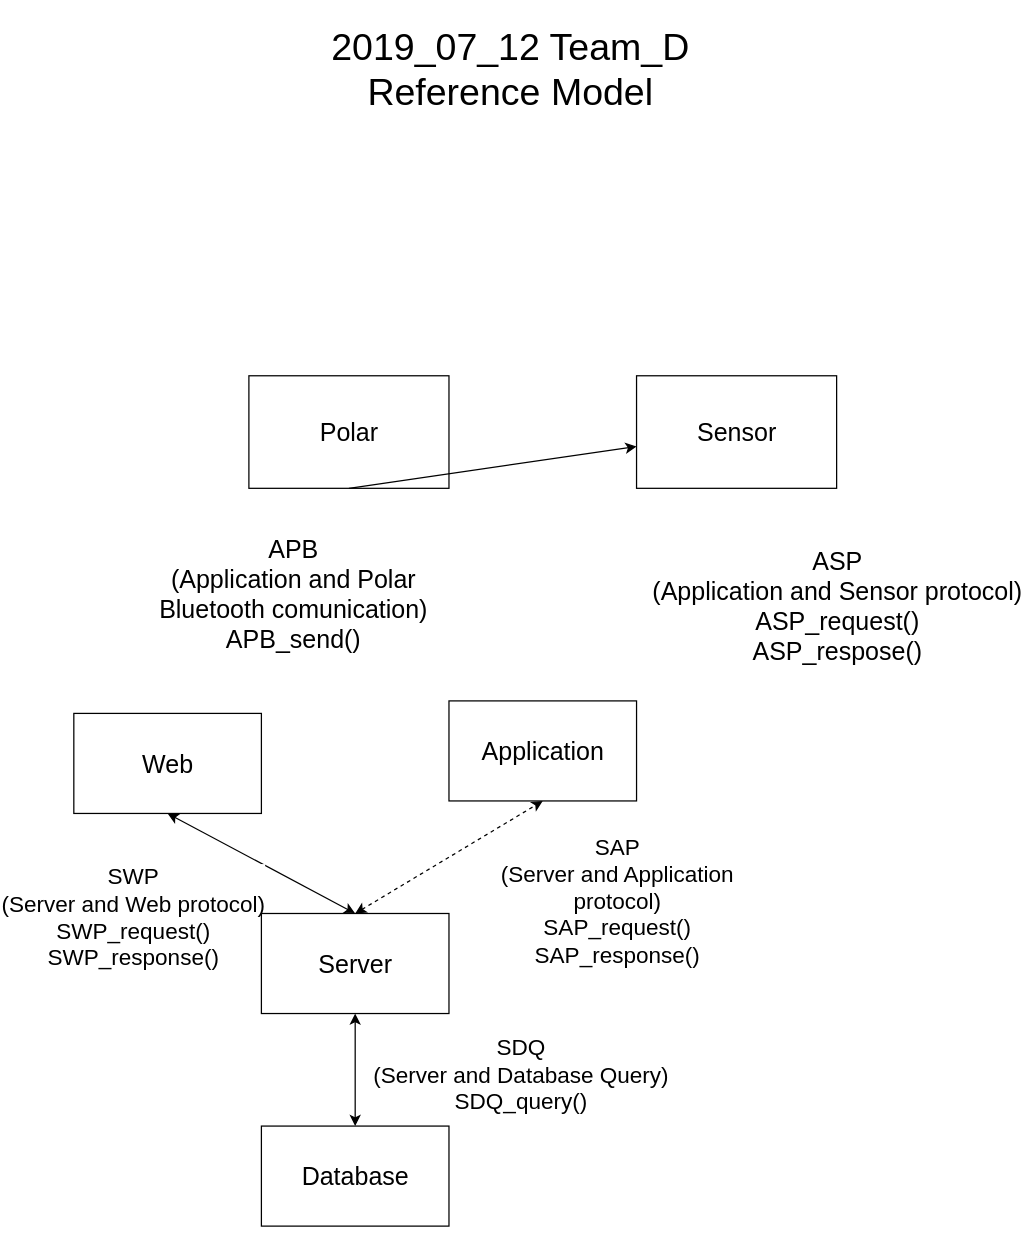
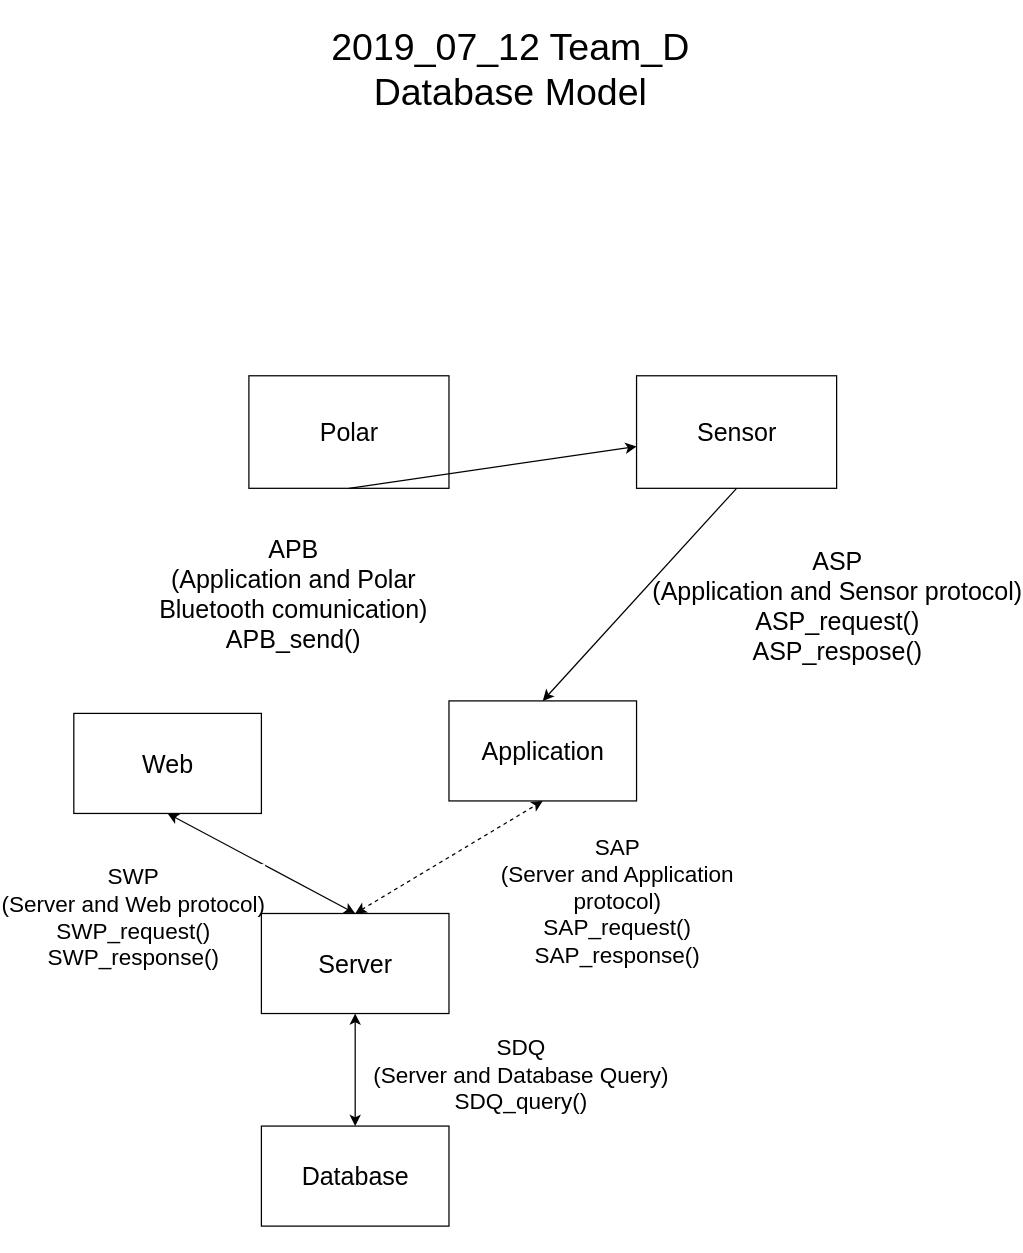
- <mxCell id="2" value="2019_07_12 Team_D&lt;br&gt;Reference Model" style="text;html=1;strokeColor=none;fillColor=none;align=center;verticalAlign=middle;whiteSpace=wrap;rounded=0;fontSize=30;" parent="1" vertex="1"><mxGeometry x="190" y="20" width="360" height="70" as="geometry" /></mxCell>
+ <mxCell id="2" value="2019_07_12 Team_D&lt;br&gt;Database Model" style="text;html=1;strokeColor=none;fillColor=none;align=center;verticalAlign=middle;whiteSpace=wrap;rounded=0;fontSize=30;" parent="1" vertex="1"><mxGeometry x="190" y="20" width="360" height="70" as="geometry" /></mxCell>
+ <mxCell id="14" value="" style="endArrow=classic;html=1;fontSize=20;exitX=0.5;exitY=1;exitDx=0;exitDy=0;entryX=0.5;entryY=0;entryDx=0;entryDy=0;" edge="1" parent="1" source="8" target="9"><mxGeometry width="50" height="50" relative="1" as="geometry"><mxPoint x="21" y="345" as="sourcePoint" /><mxPoint x="71" y="295" as="targetPoint" /></mxGeometry></mxCell>
